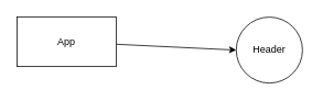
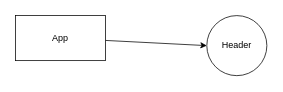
- <mxCell id="4" value="Header" style="ellipse;whiteSpace=wrap;html=1;aspect=fixed;" vertex="1" parent="1"><mxGeometry x="285" y="20" width="80" height="80" as="geometry" /></mxCell>
+ <mxCell id="4" value="Header" style="ellipse;whiteSpace=wrap;html=1;aspect=fixed;" vertex="1" parent="1"><mxGeometry x="275" y="20" width="80" height="80" as="geometry" /></mxCell>
